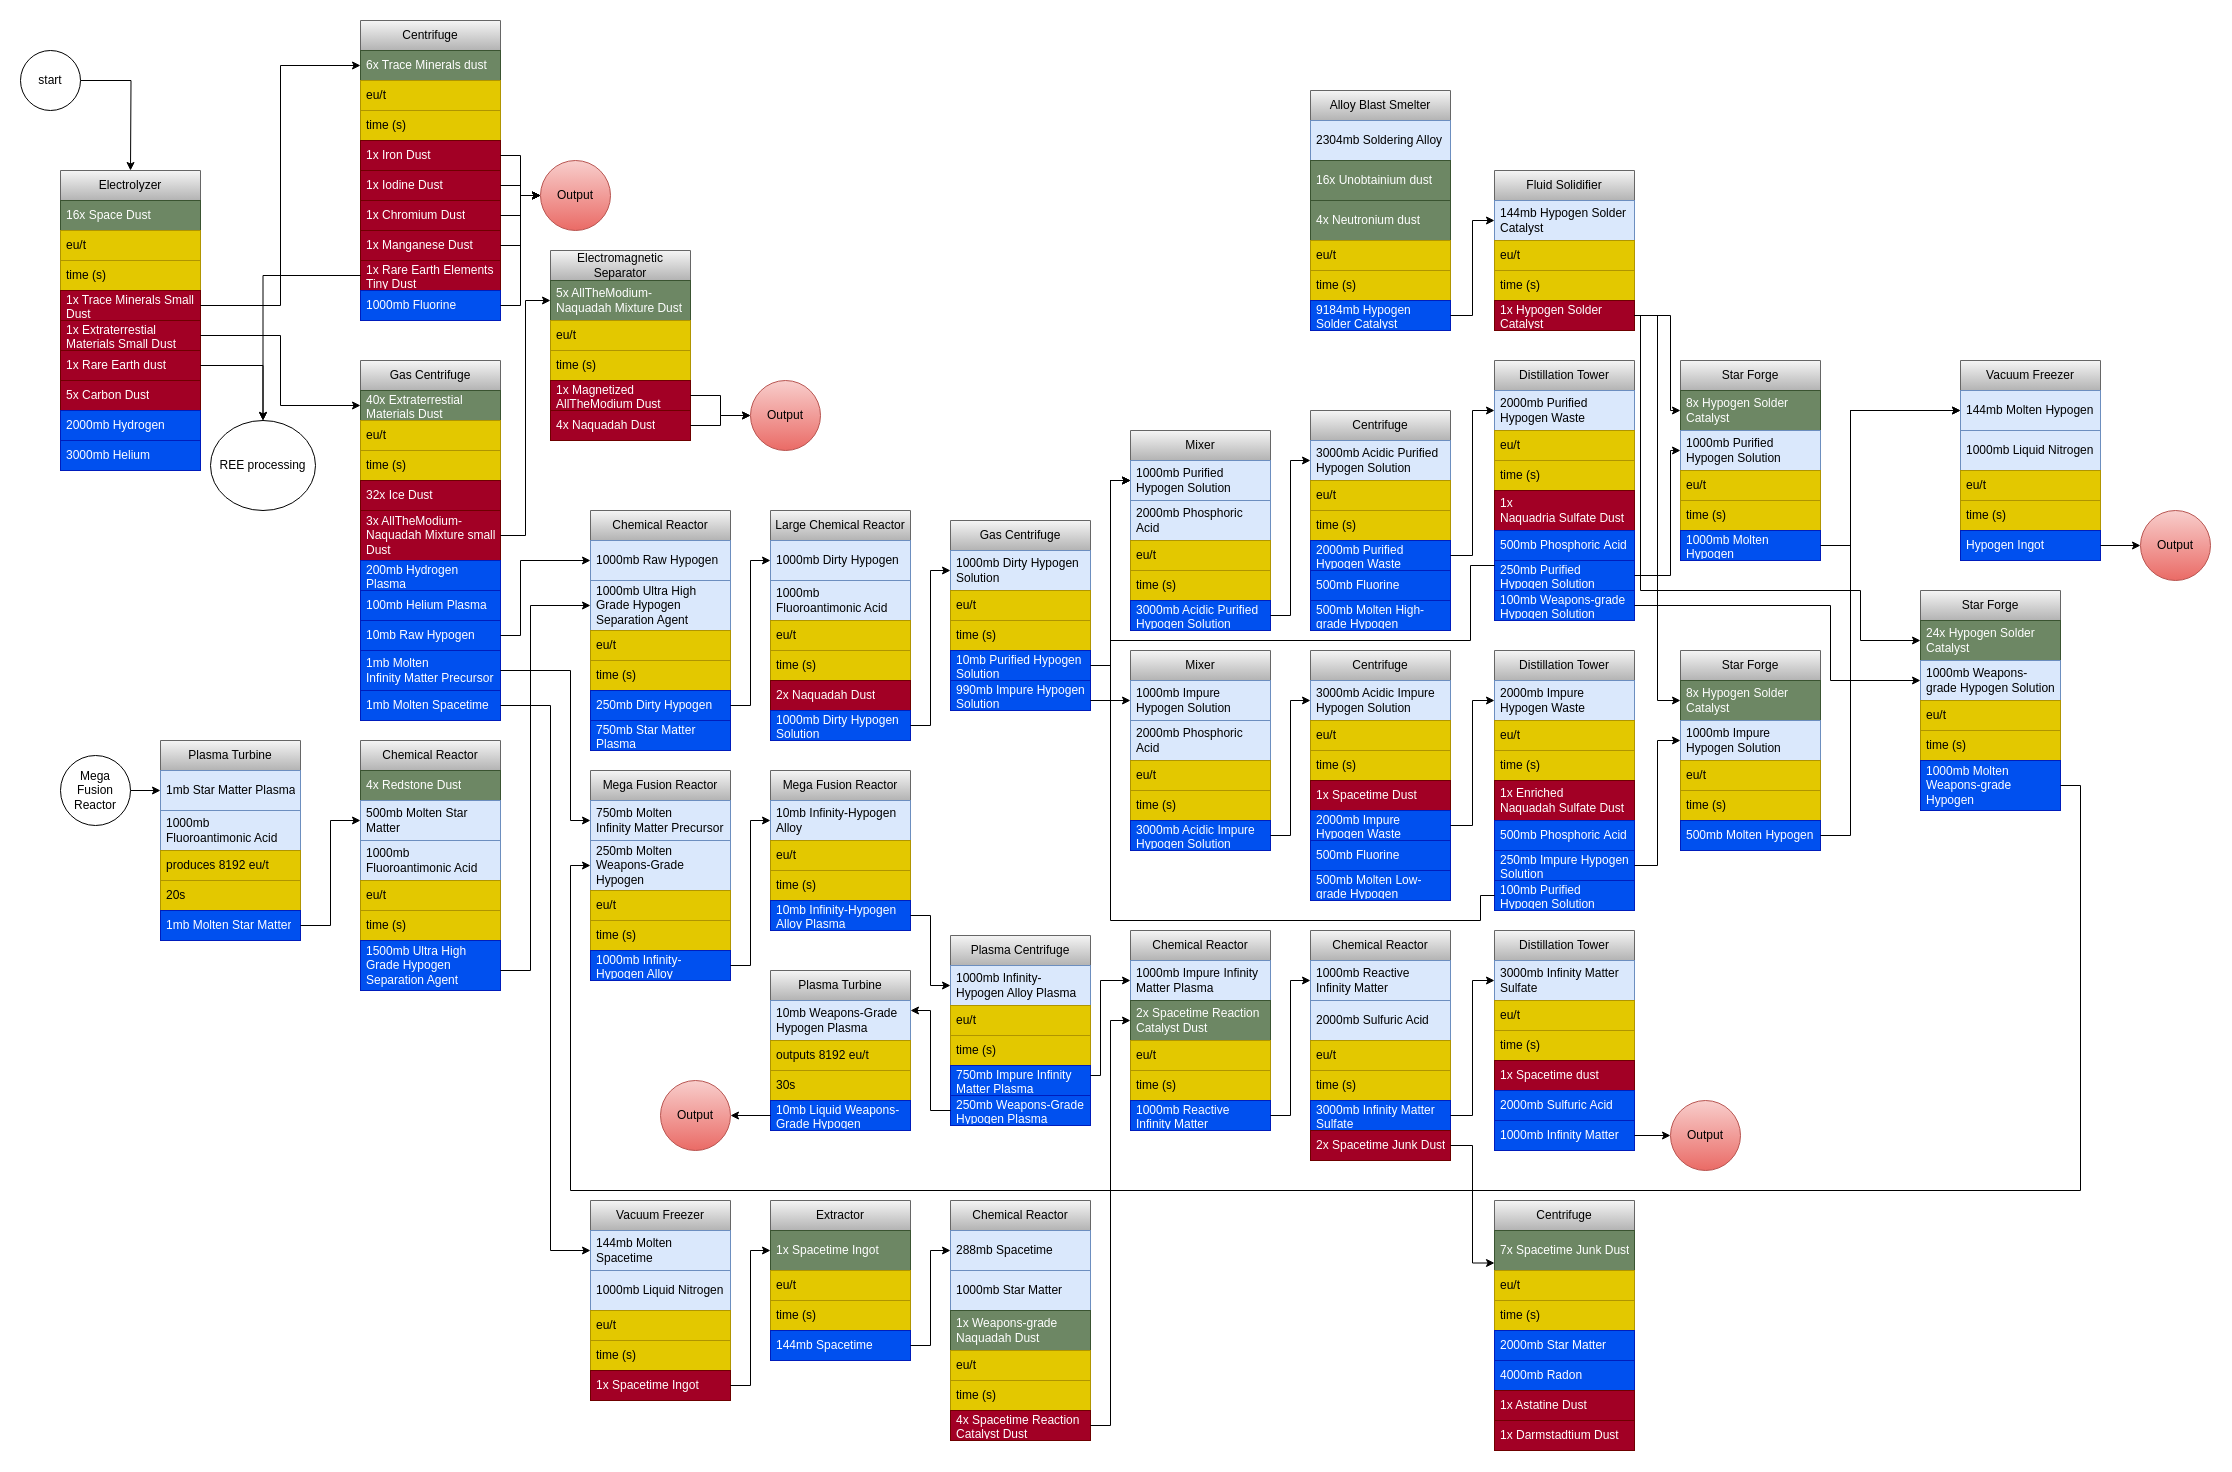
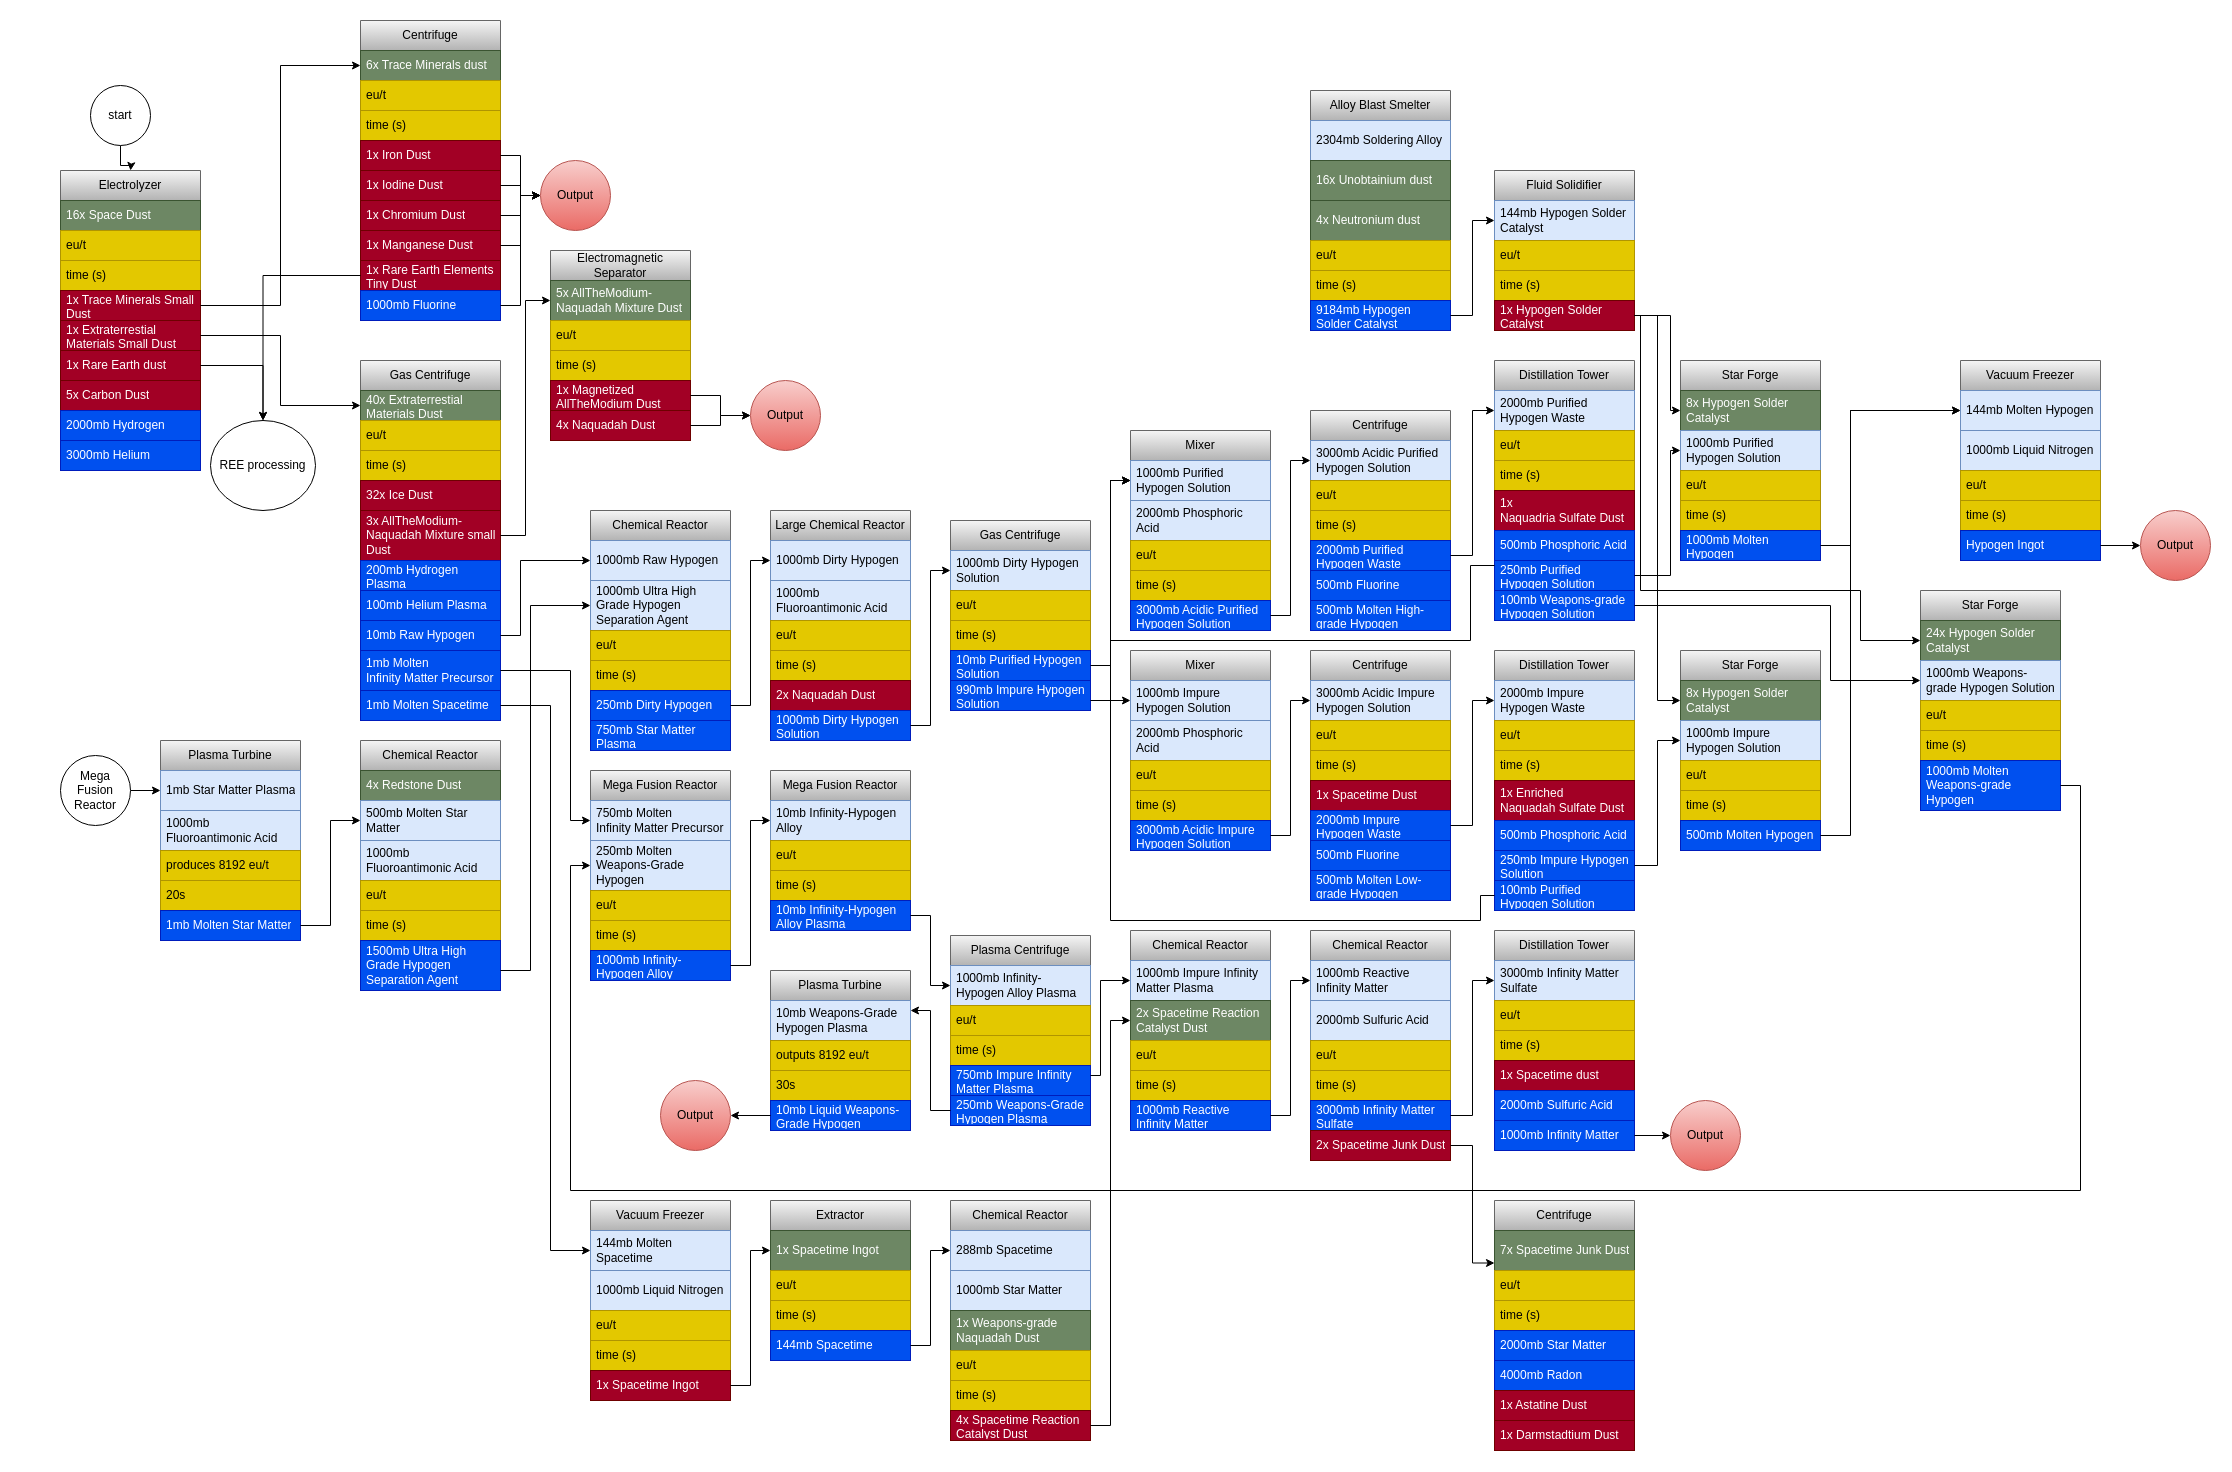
- <mxCell id="13" value="start" style="ellipse;whiteSpace=wrap;html=1;aspect=fixed;" parent="1" vertex="1"><mxGeometry x="20" y="50" width="60" height="60" as="geometry" /></mxCell>
+ <mxCell id="13" value="start" style="ellipse;whiteSpace=wrap;html=1;aspect=fixed;" parent="1" vertex="1"><mxGeometry x="90" y="85" width="60" height="60" as="geometry" /></mxCell>
